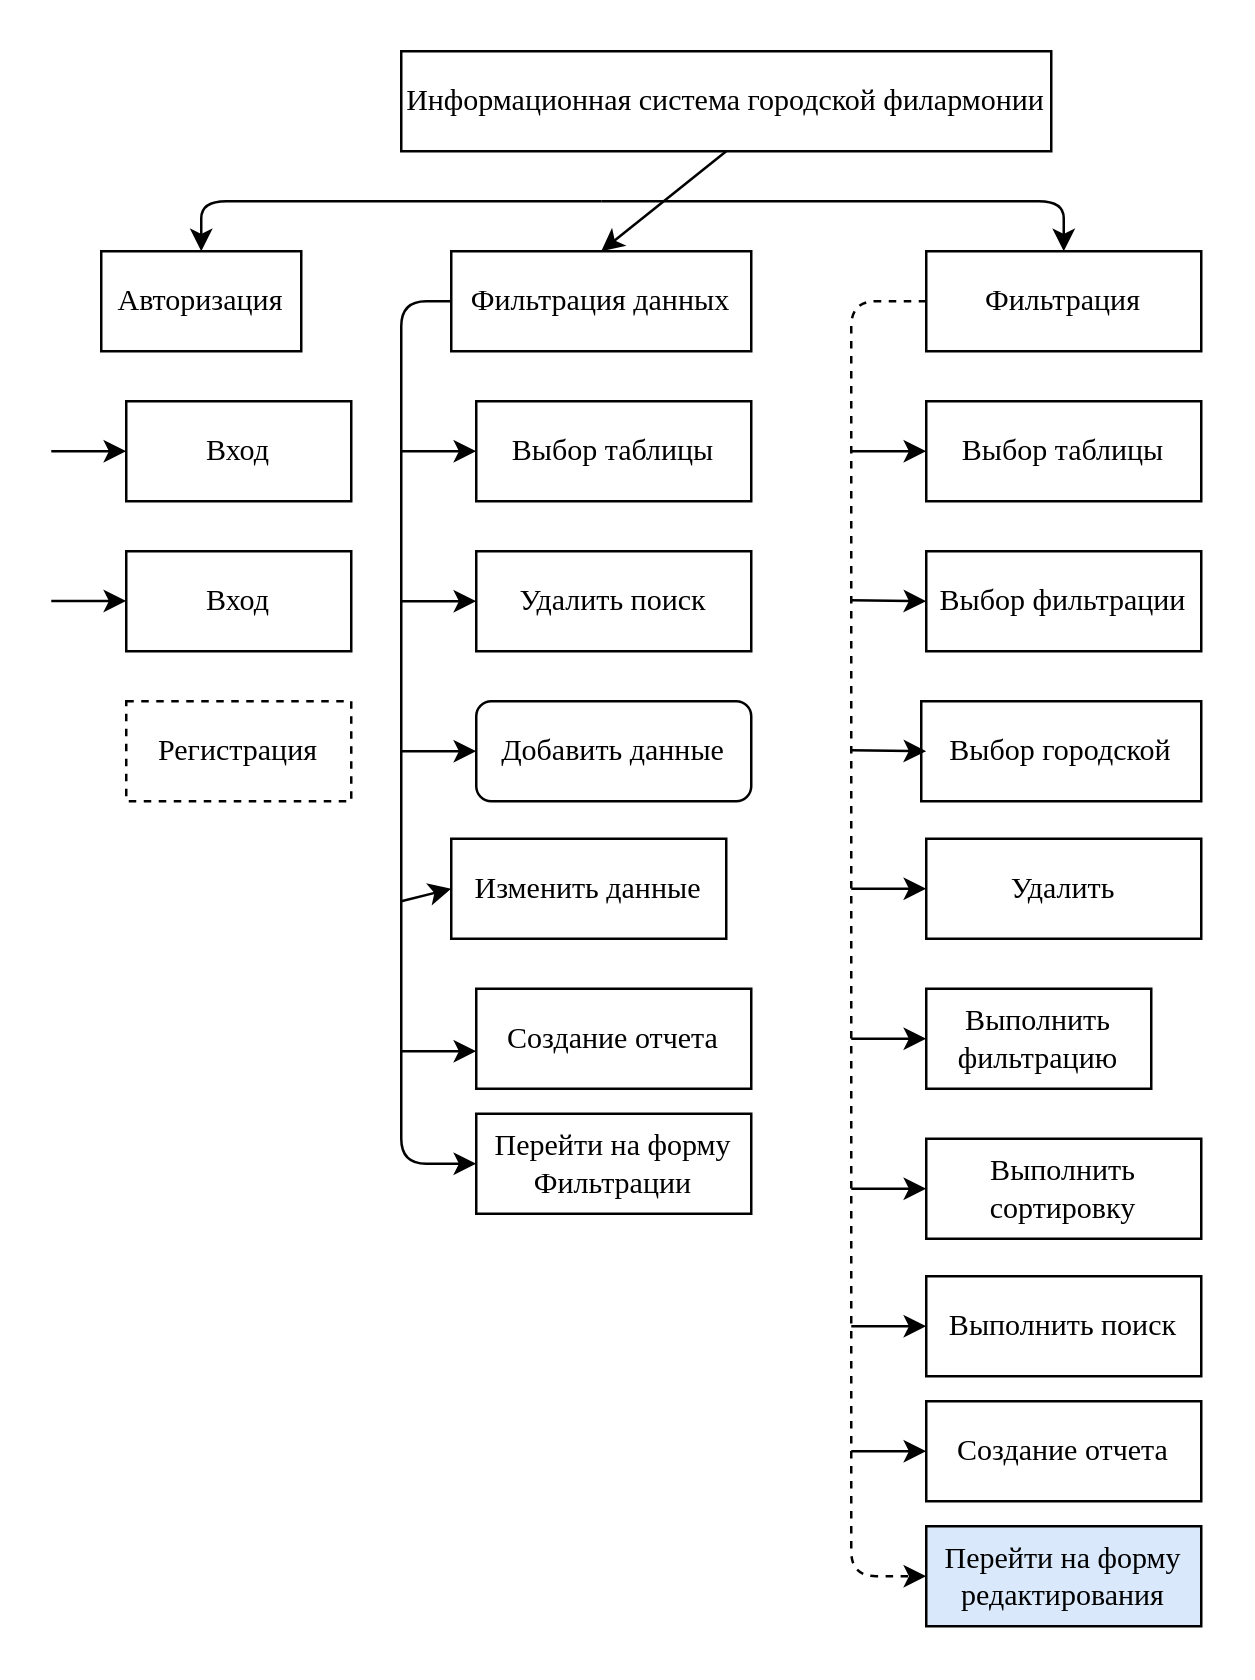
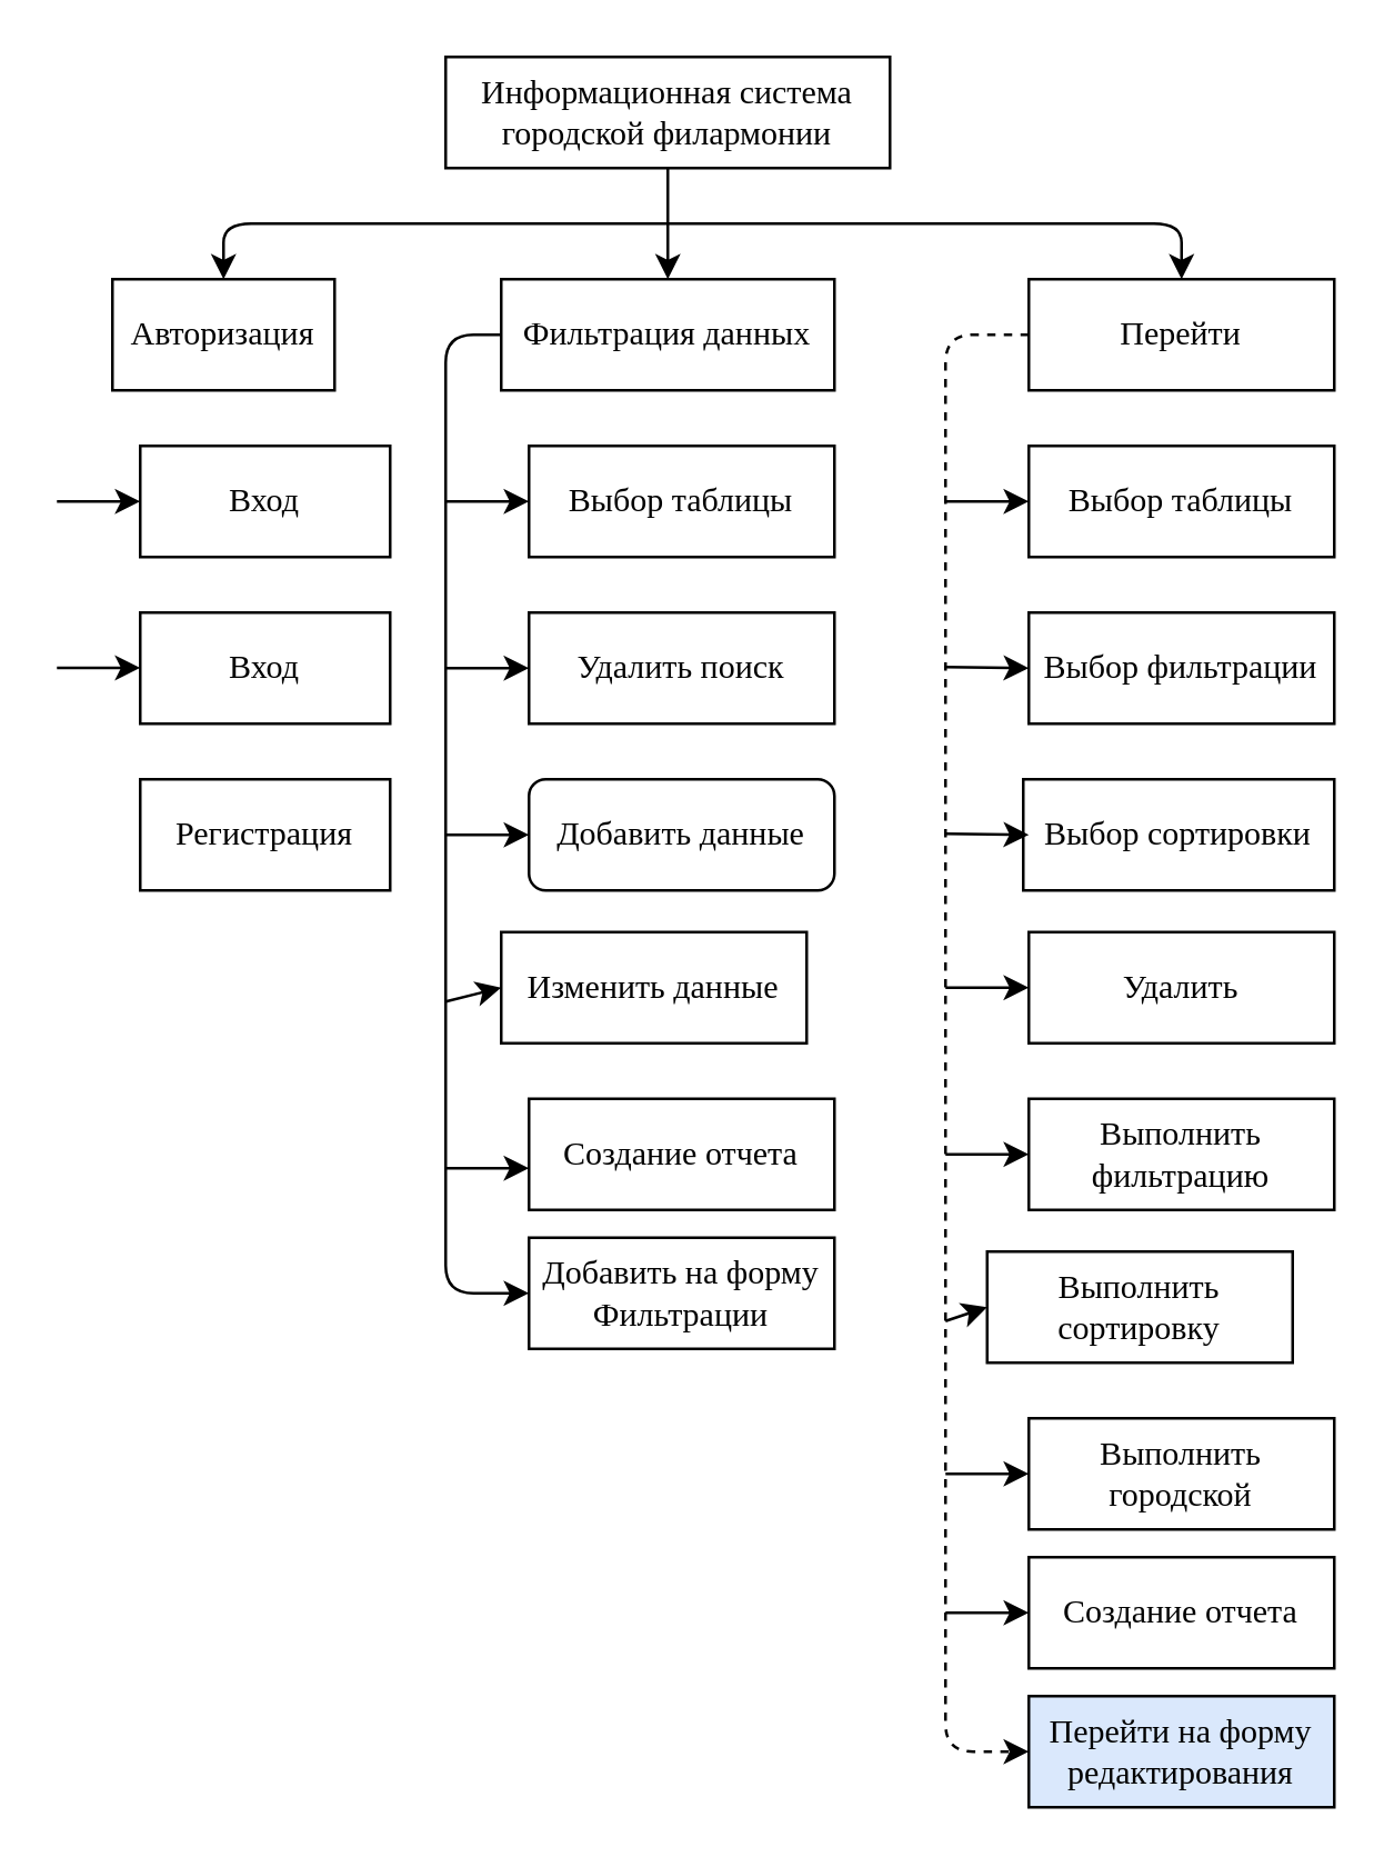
- <mxCell id="2" value="Информационная система городской филармонии" style="rounded=0;whiteSpace=wrap;html=1;fontFamily=Times New Roman;" parent="1" vertex="1"><mxGeometry x="160" y="20" width="260" height="40" as="geometry" /></mxCell>
+ <mxCell id="2" value="Информационная система городской филармонии" style="rounded=0;whiteSpace=wrap;html=1;fontFamily=Times New Roman;" parent="1" vertex="1"><mxGeometry x="160" y="20" width="160" height="40" as="geometry" /></mxCell>
- <mxCell id="5" value="Фильтрация" style="rounded=0;whiteSpace=wrap;html=1;fontFamily=Times New Roman;" parent="1" vertex="1"><mxGeometry x="370" y="100" width="110" height="40" as="geometry" /></mxCell>
+ <mxCell id="5" value="Перейти" style="rounded=0;whiteSpace=wrap;html=1;fontFamily=Times New Roman;" parent="1" vertex="1"><mxGeometry x="370" y="100" width="110" height="40" as="geometry" /></mxCell>
- <mxCell id="10" value="Регистрация" style="rounded=0;whiteSpace=wrap;html=1;fontFamily=Times New Roman;dashed=1;" parent="1" vertex="1"><mxGeometry x="50" y="280" width="90" height="40" as="geometry" /></mxCell>
+ <mxCell id="10" value="Регистрация" style="rounded=0;whiteSpace=wrap;html=1;fontFamily=Times New Roman;" parent="1" vertex="1"><mxGeometry x="50" y="280" width="90" height="40" as="geometry" /></mxCell>
- <mxCell id="33" value="Выбор городской" style="rounded=0;whiteSpace=wrap;html=1;fontFamily=Times New Roman;" parent="1" vertex="1"><mxGeometry x="368" y="280" width="112" height="40" as="geometry" /></mxCell>
+ <mxCell id="33" value="Выбор сортировки" style="rounded=0;whiteSpace=wrap;html=1;fontFamily=Times New Roman;" parent="1" vertex="1"><mxGeometry x="368" y="280" width="112" height="40" as="geometry" /></mxCell>
- <mxCell id="24" value="Выполнить фильтрацию" style="rounded=0;whiteSpace=wrap;html=1;fontFamily=Times New Roman;" parent="1" vertex="1"><mxGeometry x="370" y="395" width="90" height="40" as="geometry" /></mxCell>
+ <mxCell id="24" value="Выполнить фильтрацию" style="rounded=0;whiteSpace=wrap;html=1;fontFamily=Times New Roman;" parent="1" vertex="1"><mxGeometry x="370" y="395" width="110" height="40" as="geometry" /></mxCell>
- <mxCell id="20" value="Перейти на форму Фильтрации" style="rounded=0;whiteSpace=wrap;html=1;fontFamily=Times New Roman;" parent="1" vertex="1"><mxGeometry x="190" y="445" width="110" height="40" as="geometry" /></mxCell>
+ <mxCell id="20" value="Добавить на форму Фильтрации" style="rounded=0;whiteSpace=wrap;html=1;fontFamily=Times New Roman;" parent="1" vertex="1"><mxGeometry x="190" y="445" width="110" height="40" as="geometry" /></mxCell>
- <mxCell id="25" value="Выполнить сортировку" style="rounded=0;whiteSpace=wrap;html=1;fontFamily=Times New Roman;" parent="1" vertex="1"><mxGeometry x="370" y="455" width="110" height="40" as="geometry" /></mxCell>
+ <mxCell id="25" value="Выполнить сортировку" style="rounded=0;whiteSpace=wrap;html=1;fontFamily=Times New Roman;" parent="1" vertex="1"><mxGeometry x="355" y="450" width="110" height="40" as="geometry" /></mxCell>
- <mxCell id="36" value="Выполнить поиск" style="rounded=0;whiteSpace=wrap;html=1;fontFamily=Times New Roman;" vertex="1" parent="1"><mxGeometry x="370" y="510" width="110" height="40" as="geometry" /></mxCell>
+ <mxCell id="36" value="Выполнить городской" style="rounded=0;whiteSpace=wrap;html=1;fontFamily=Times New Roman;" vertex="1" parent="1"><mxGeometry x="370" y="510" width="110" height="40" as="geometry" /></mxCell>
